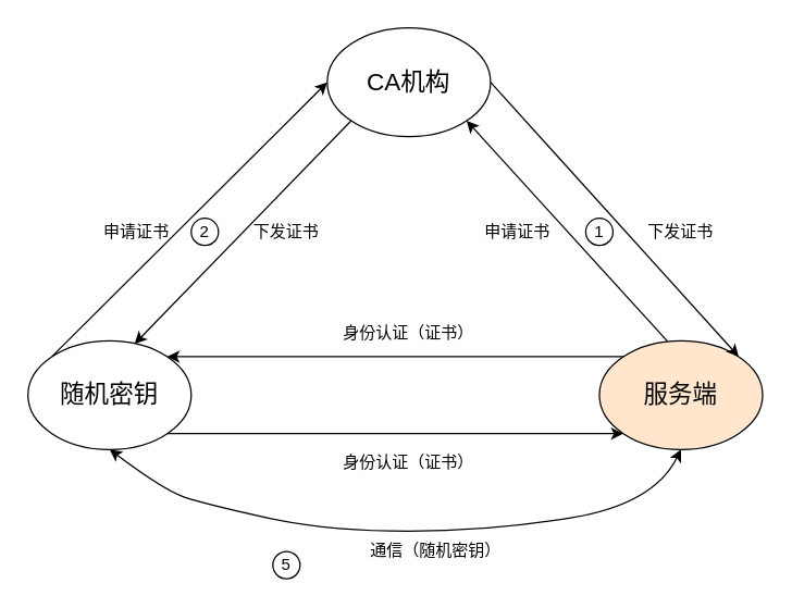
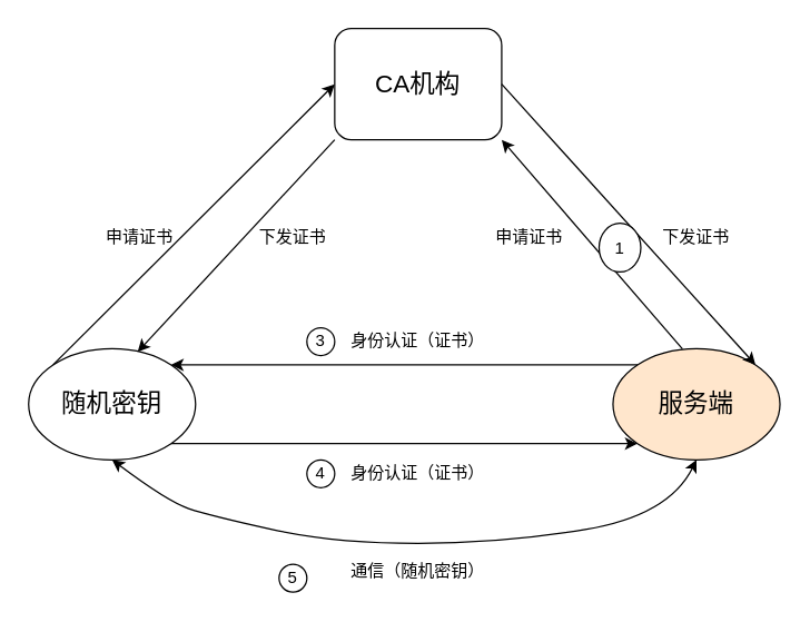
- <mxCell id="2" value="CA机构" style="ellipse;whiteSpace=wrap;html=1;fontSize=18;" vertex="1" parent="1"><mxGeometry x="240" y="20" width="120" height="80" as="geometry" /></mxCell>
+ <mxCell id="2" value="CA机构" style="whiteSpace=wrap;html=1;fontSize=18;rounded=1;" vertex="1" parent="1"><mxGeometry x="240" y="20" width="120" height="80" as="geometry" /></mxCell>
- <mxCell id="13" value="2" style="ellipse;whiteSpace=wrap;html=1;" vertex="1" parent="1"><mxGeometry x="140" y="160" width="20" height="20" as="geometry" /></mxCell>
- <mxCell id="12" value="1" style="ellipse;whiteSpace=wrap;html=1;" vertex="1" parent="1"><mxGeometry x="430" y="160" width="20" height="20" as="geometry" /></mxCell>
+ <mxCell id="12" value="1" style="ellipse;whiteSpace=wrap;html=1;" vertex="1" parent="1"><mxGeometry x="430" y="160" width="30" height="35" as="geometry" /></mxCell>
+ <mxCell id="14" value="3" style="ellipse;whiteSpace=wrap;html=1;" vertex="1" parent="1"><mxGeometry x="220" y="235" width="20" height="20" as="geometry" /></mxCell>
+ <mxCell id="15" value="4" style="ellipse;whiteSpace=wrap;html=1;" vertex="1" parent="1"><mxGeometry x="220" y="330" width="20" height="20" as="geometry" /></mxCell>
- <mxCell id="22" value="通信（随机密钥）" style="text;html=1;strokeColor=none;fillColor=none;align=center;verticalAlign=middle;whiteSpace=wrap;rounded=0;" vertex="1" parent="1"><mxGeometry x="270" y="390" width="100" height="30" as="geometry" /></mxCell>
+ <mxCell id="22" value="通信（随机密钥）" style="text;html=1;strokeColor=none;fillColor=none;align=center;verticalAlign=middle;whiteSpace=wrap;rounded=0;" vertex="1" parent="1"><mxGeometry x="250" y="395" width="100" height="30" as="geometry" /></mxCell>
